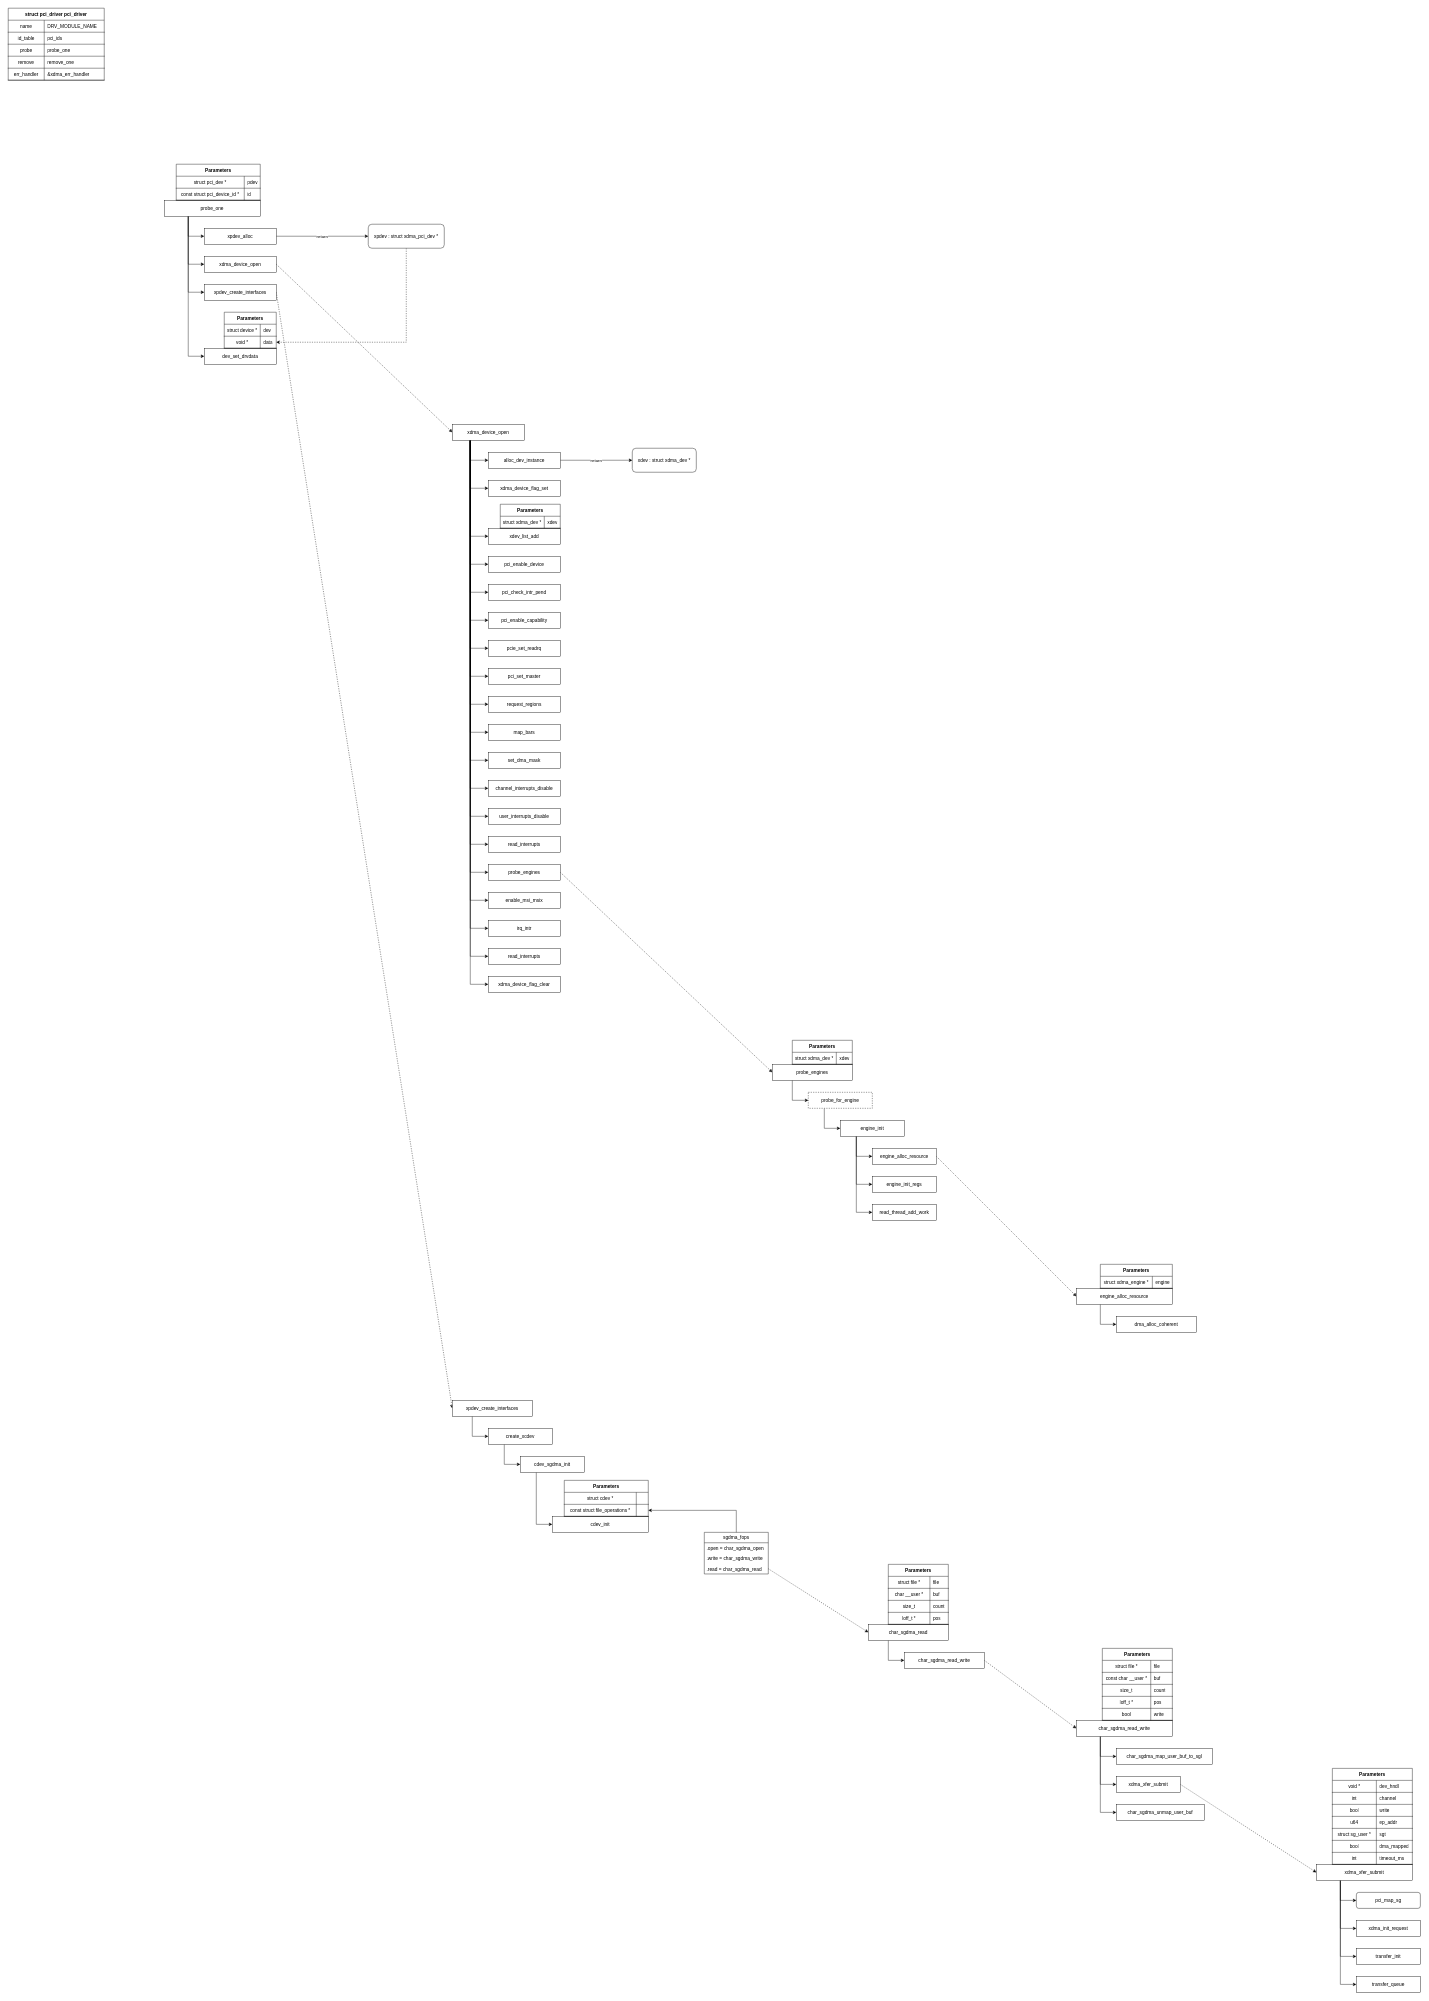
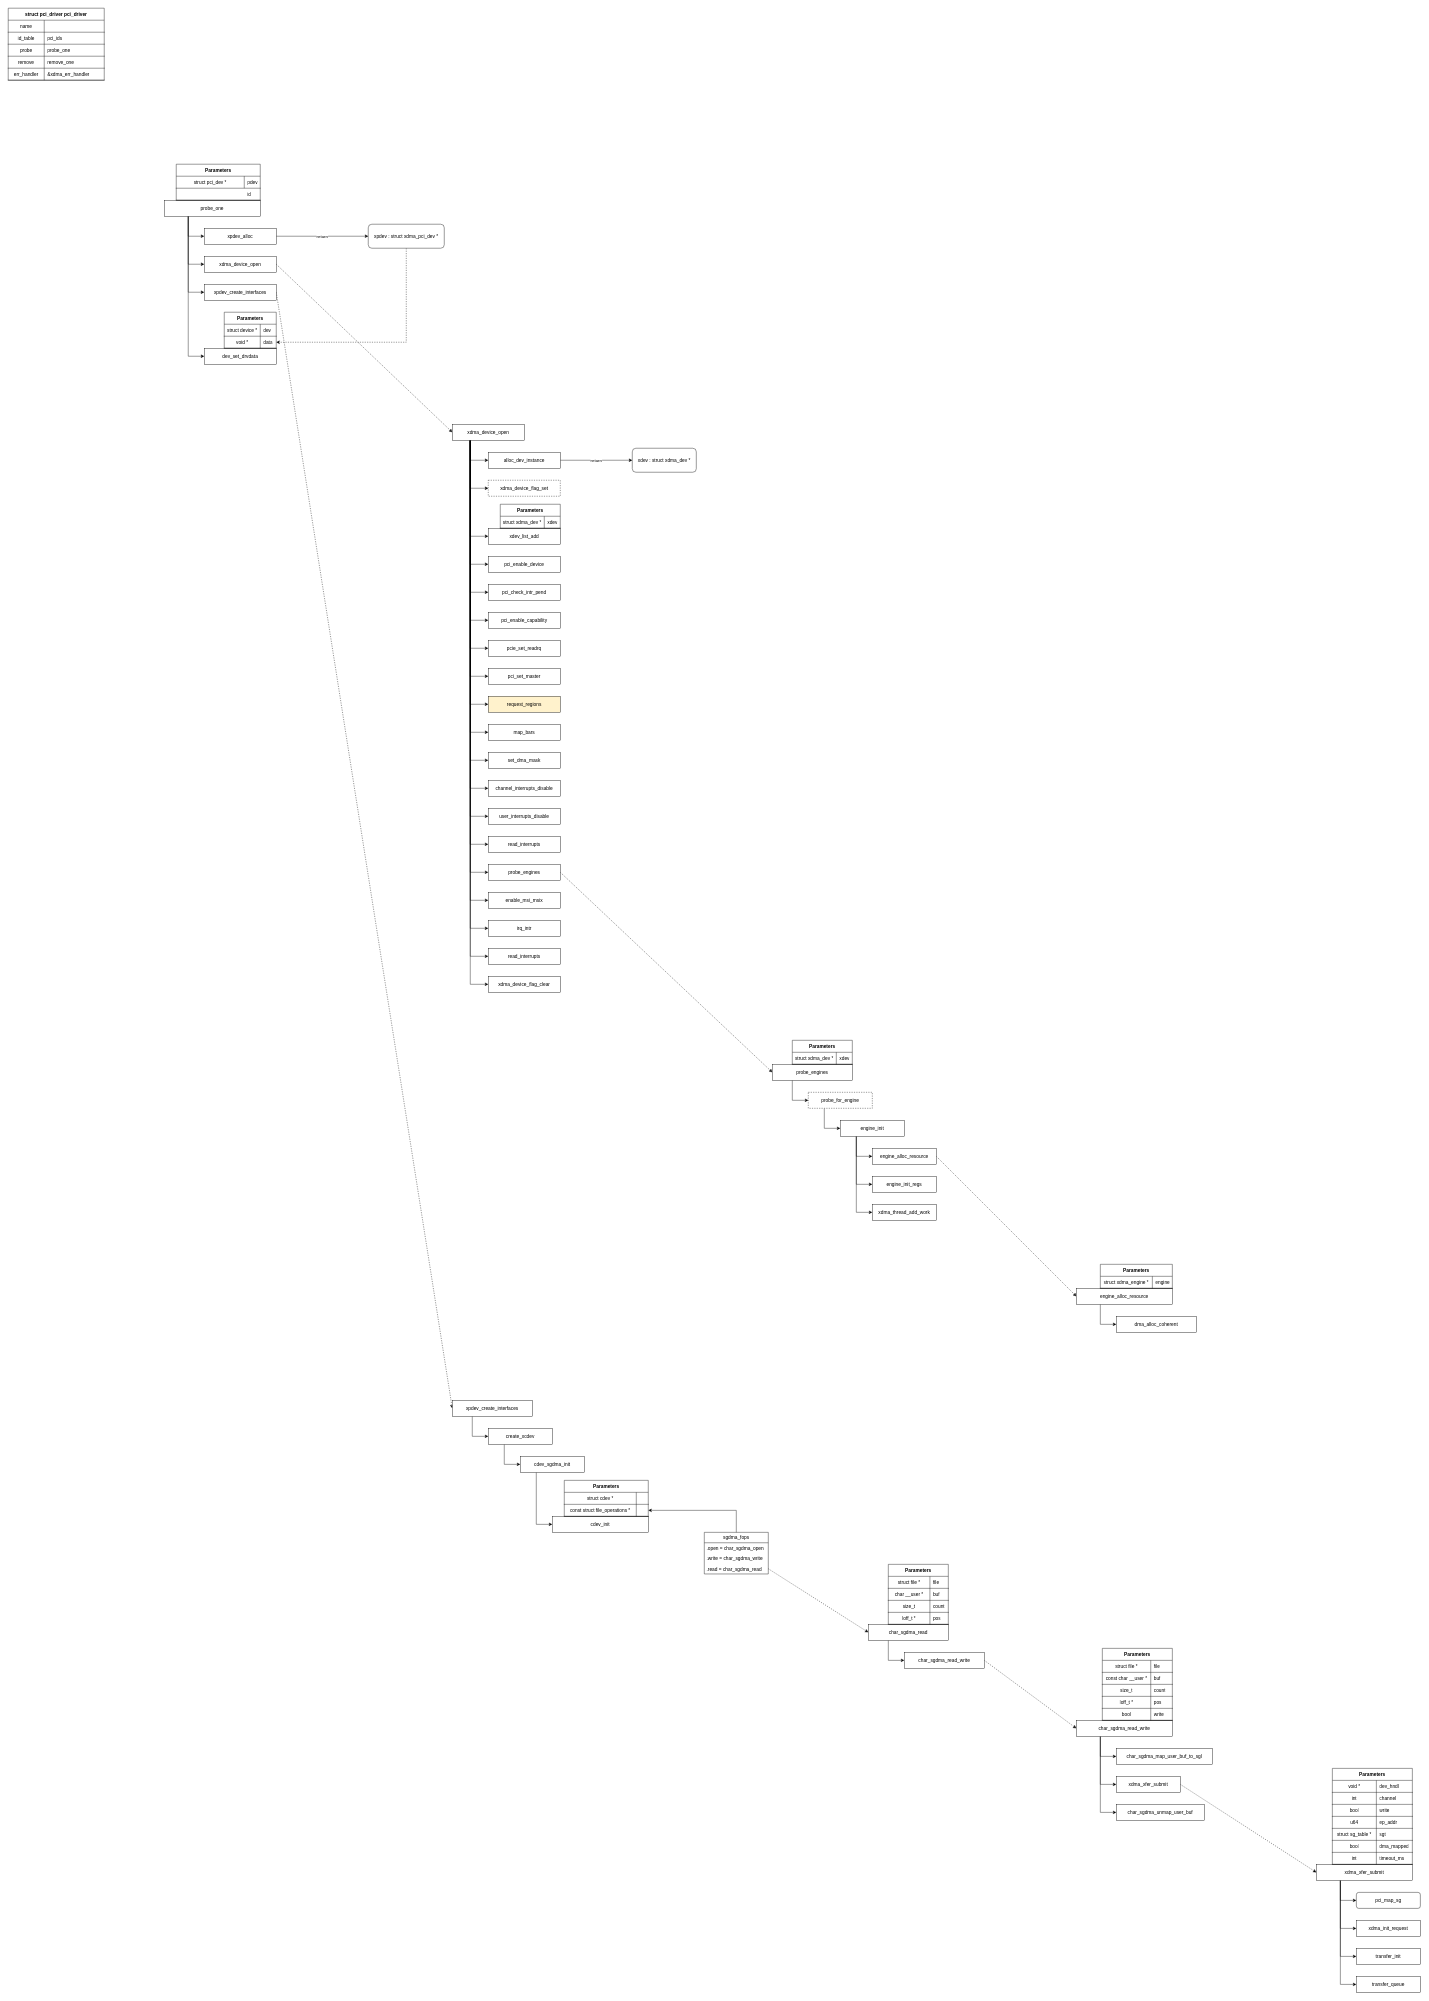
- <mxCell id="5" value="DRV_MODULE_NAME" style="shape=partialRectangle;html=1;whiteSpace=wrap;connectable=0;fillColor=none;top=0;left=0;bottom=0;right=0;align=left;spacingLeft=6;overflow=hidden;" parent="3" vertex="1"><mxGeometry x="90" width="150" height="30" as="geometry" /></mxCell>
- <mxCell id="28" value="const struct pci_device_id *" style="shape=partialRectangle;html=1;whiteSpace=wrap;connectable=0;fillColor=none;top=0;left=0;bottom=0;right=0;overflow=hidden;" parent="27" vertex="1"><mxGeometry width="170" height="30" as="geometry" /></mxCell>
- <mxCell id="69" value="xdma_device_flag_set" style="rounded=0;whiteSpace=wrap;html=1;" parent="1" vertex="1"><mxGeometry x="1220" y="1200" width="180" height="40" as="geometry" /></mxCell>
+ <mxCell id="69" value="xdma_device_flag_set" style="rounded=0;whiteSpace=wrap;html=1;dashed=1;" parent="1" vertex="1"><mxGeometry x="1220" y="1200" width="180" height="40" as="geometry" /></mxCell>
- <mxCell id="80" value="request_regions" style="rounded=0;whiteSpace=wrap;html=1;" parent="1" vertex="1"><mxGeometry x="1220" y="1740" width="180" height="40" as="geometry" /></mxCell>
+ <mxCell id="80" value="request_regions" style="rounded=0;whiteSpace=wrap;html=1;fillColor=#fff2cc;" parent="1" vertex="1"><mxGeometry x="1220" y="1740" width="180" height="40" as="geometry" /></mxCell>
- <mxCell id="107" value="read_thread_add_work" style="rounded=0;whiteSpace=wrap;html=1;" vertex="1" parent="1"><mxGeometry x="2180" y="3010" width="160" height="40" as="geometry" /></mxCell>
+ <mxCell id="107" value="xdma_thread_add_work" style="rounded=0;whiteSpace=wrap;html=1;" vertex="1" parent="1"><mxGeometry x="2180" y="3010" width="160" height="40" as="geometry" /></mxCell>
- <mxCell id="196" value="struct sg_user *" style="shape=partialRectangle;html=1;whiteSpace=wrap;connectable=0;fillColor=none;top=0;left=0;bottom=0;right=0;overflow=hidden;" vertex="1" parent="195"><mxGeometry width="110" height="30" as="geometry" /></mxCell>
+ <mxCell id="196" value="struct sg_table *" style="shape=partialRectangle;html=1;whiteSpace=wrap;connectable=0;fillColor=none;top=0;left=0;bottom=0;right=0;overflow=hidden;" vertex="1" parent="195"><mxGeometry width="110" height="30" as="geometry" /></mxCell>
